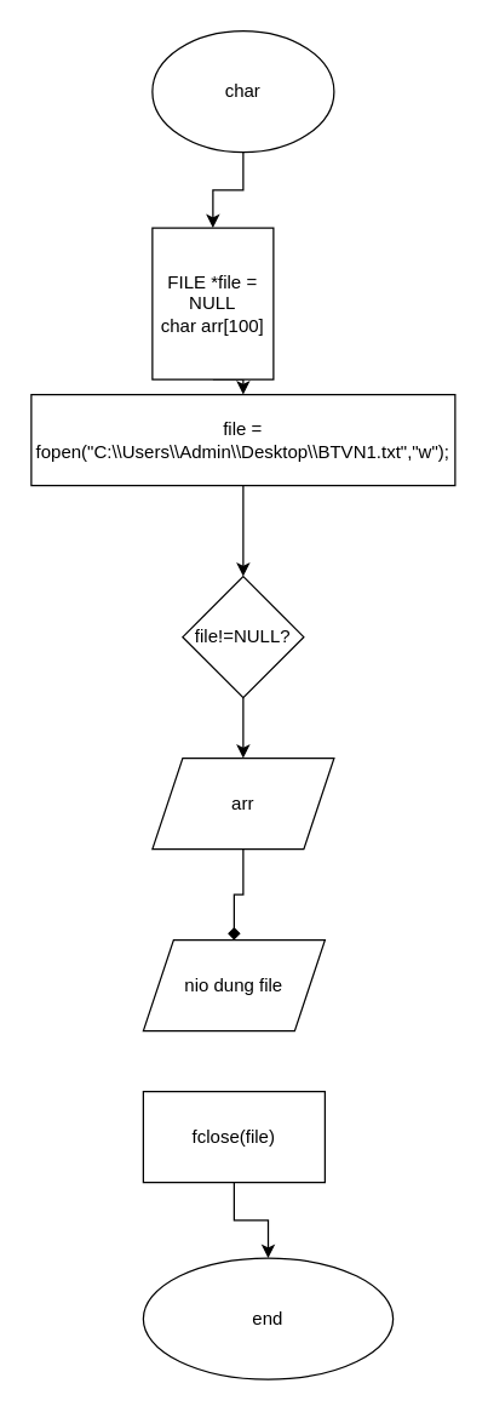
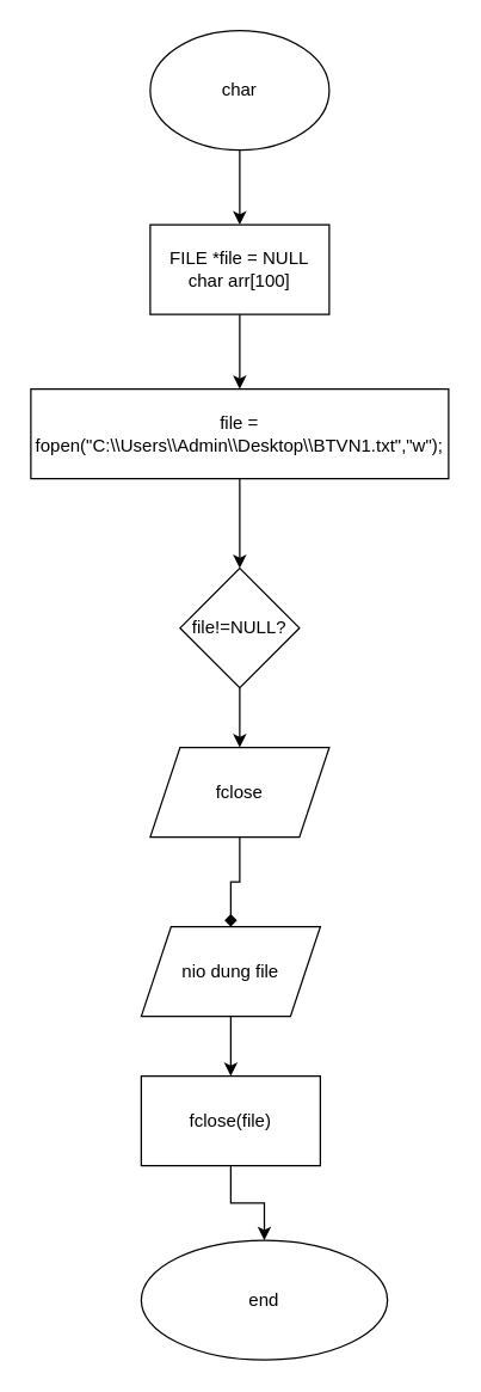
- <mxCell id="5" value="FILE *file = NULL&lt;br&gt;char arr[100]" style="rounded=0;whiteSpace=wrap;html=1;" parent="1" vertex="1"><mxGeometry x="100" y="150" width="80" height="100" as="geometry" /></mxCell>
+ <mxCell id="5" value="FILE *file = NULL&lt;br&gt;char arr[100]" style="rounded=0;whiteSpace=wrap;html=1;" parent="1" vertex="1"><mxGeometry x="100" y="150" width="120" height="60" as="geometry" /></mxCell>
- <mxCell id="11" value="arr" style="shape=parallelogram;perimeter=parallelogramPerimeter;whiteSpace=wrap;html=1;fixedSize=1;" parent="1" vertex="1"><mxGeometry x="100" y="500" width="120" height="60" as="geometry" /></mxCell>
+ <mxCell id="11" value="fclose" style="shape=parallelogram;perimeter=parallelogramPerimeter;whiteSpace=wrap;html=1;fixedSize=1;" parent="1" vertex="1"><mxGeometry x="100" y="500" width="120" height="60" as="geometry" /></mxCell>
+ <mxCell id="12" style="edgeStyle=orthogonalEdgeStyle;rounded=0;orthogonalLoop=1;jettySize=auto;html=1;exitX=0.5;exitY=1;exitDx=0;exitDy=0;entryX=0.5;entryY=0;entryDx=0;entryDy=0;" parent="1" source="13" target="15" edge="1"><mxGeometry relative="1" as="geometry" /></mxCell>
